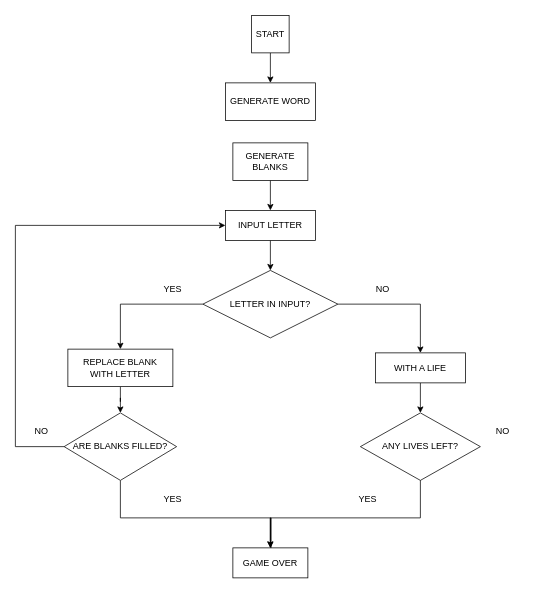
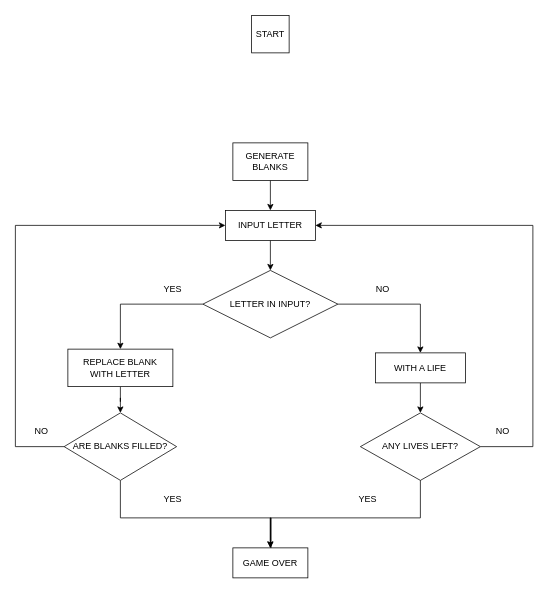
- <mxCell id="2" value="" style="edgeStyle=orthogonalEdgeStyle;rounded=0;orthogonalLoop=1;jettySize=auto;html=1;" edge="1" parent="1" source="3" target="5"><mxGeometry relative="1" as="geometry" /></mxCell>
- <mxCell id="5" value="GENERATE WORD" style="rounded=0;whiteSpace=wrap;html=1;" vertex="1" parent="1"><mxGeometry x="300" y="110" width="120" height="50" as="geometry" /></mxCell>
+ <mxCell id="22" style="edgeStyle=orthogonalEdgeStyle;rounded=0;orthogonalLoop=1;jettySize=auto;html=1;entryX=1;entryY=0.5;entryDx=0;entryDy=0;" edge="1" parent="1" source="23" target="7"><mxGeometry relative="1" as="geometry"><Array as="points"><mxPoint x="710" y="595" /><mxPoint x="710" y="300" /></Array></mxGeometry></mxCell>
